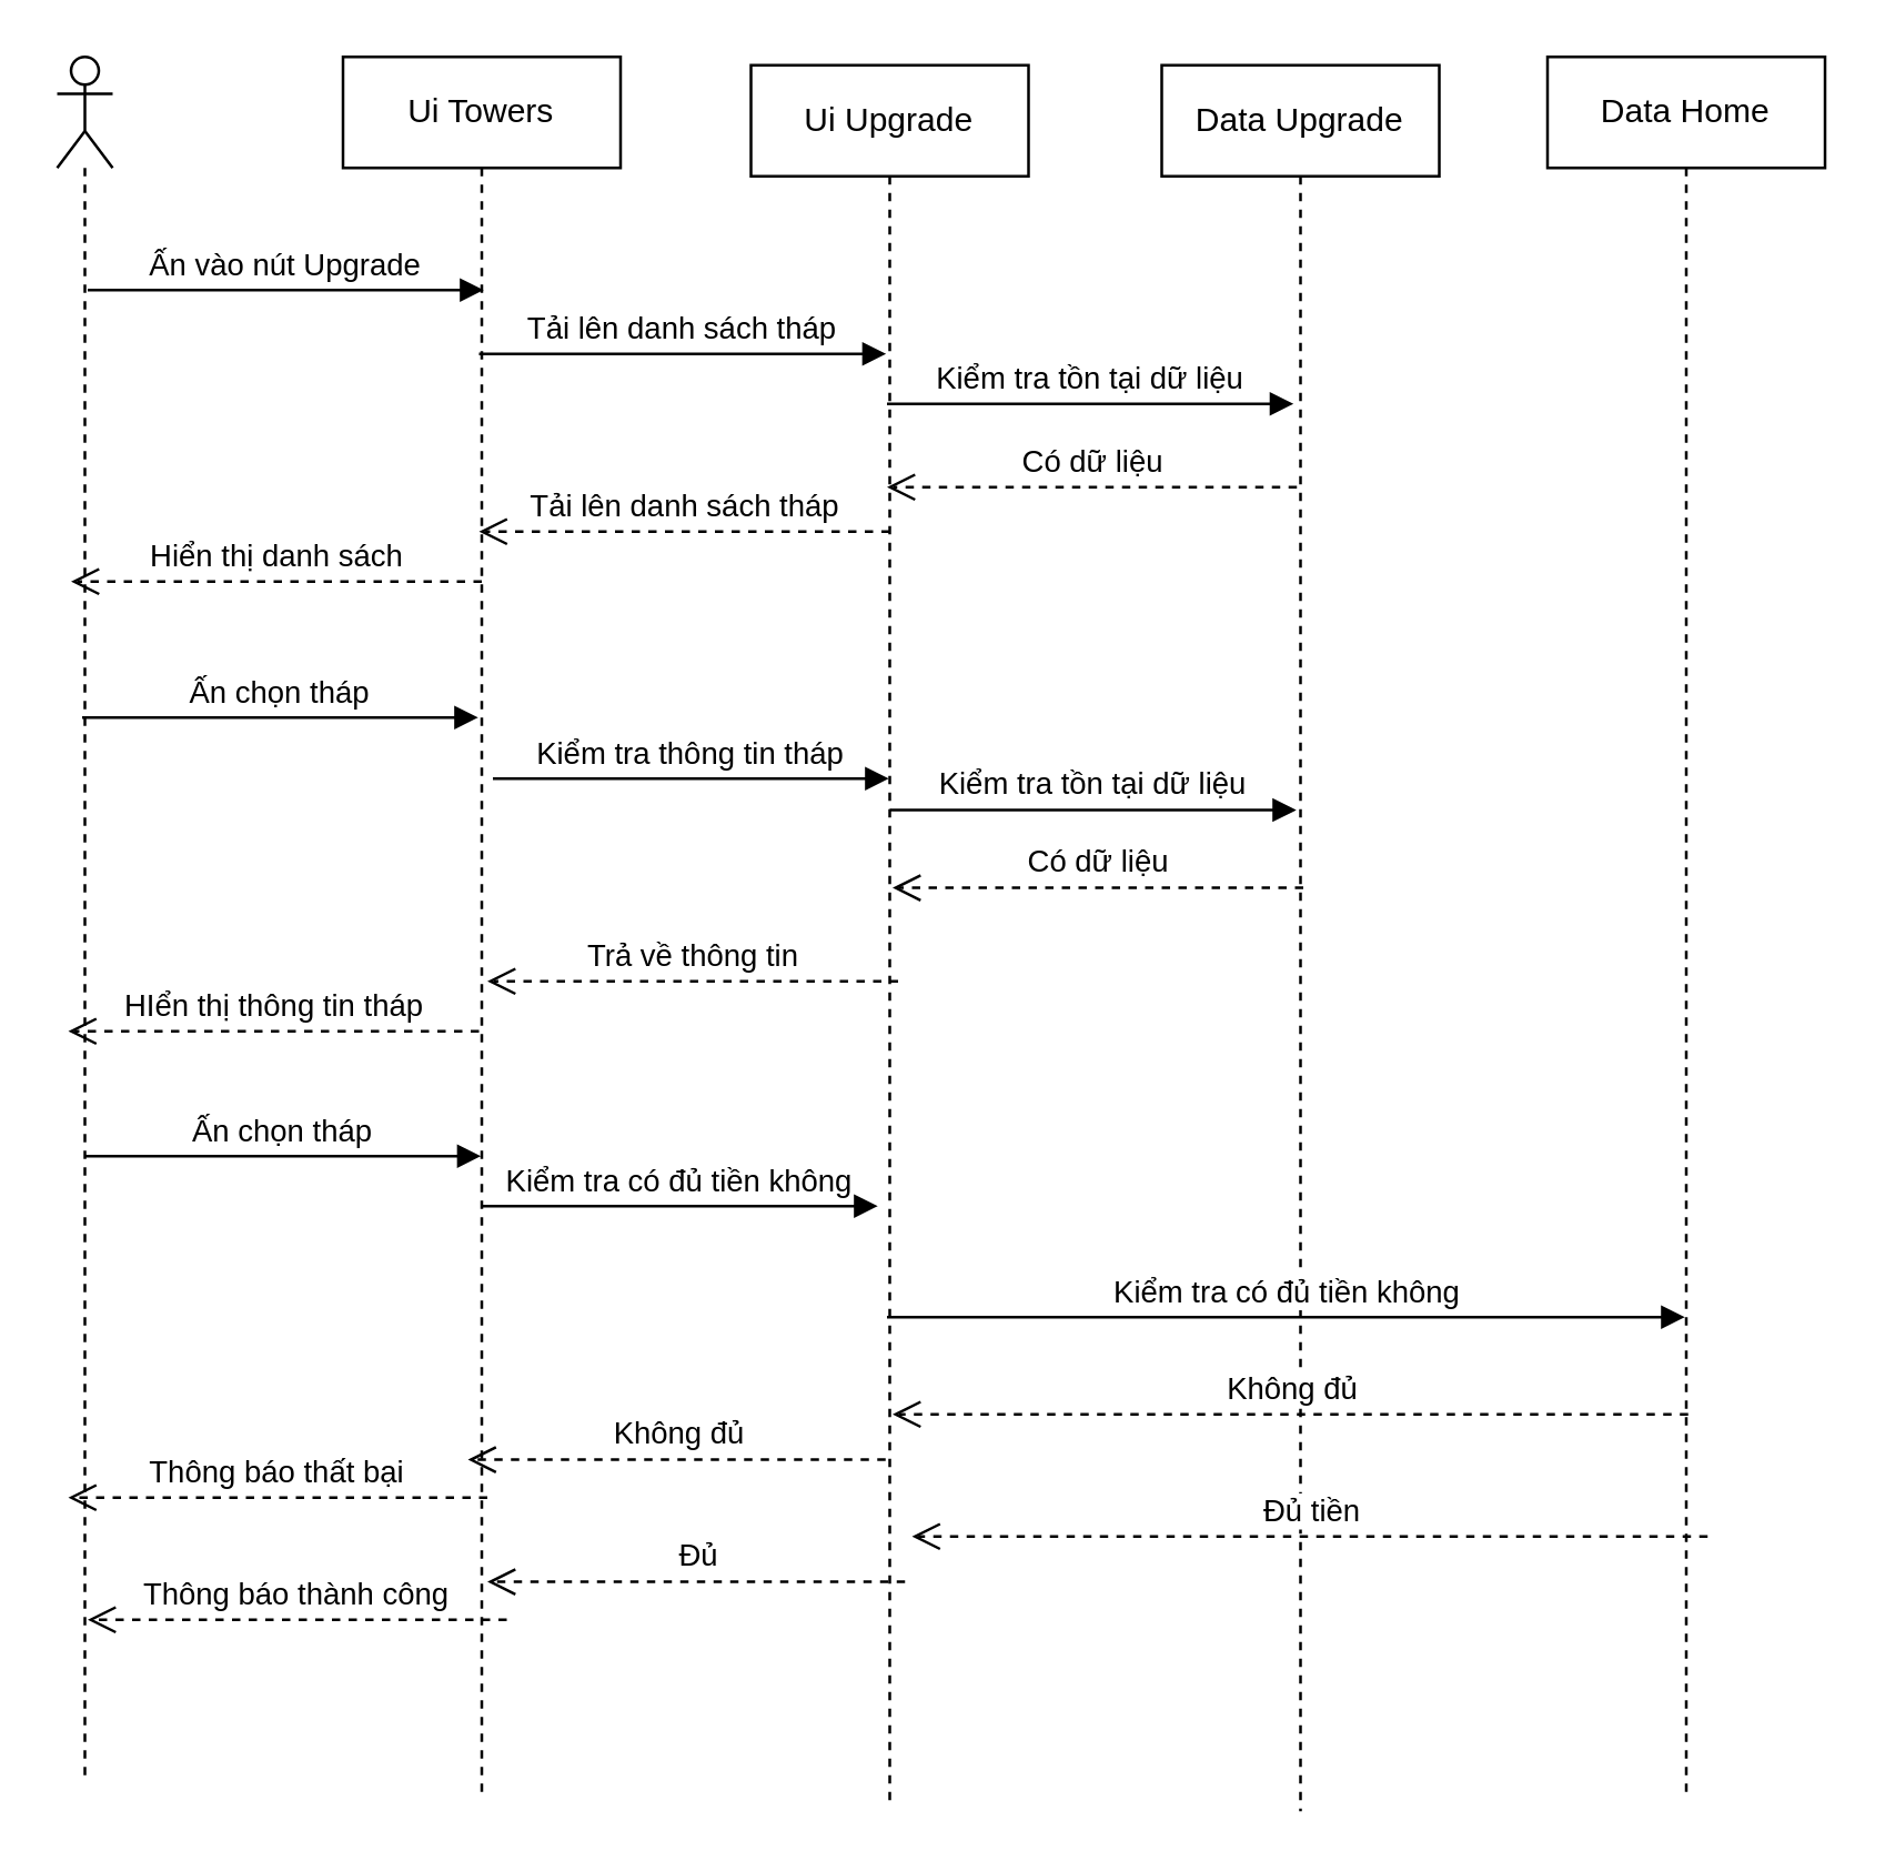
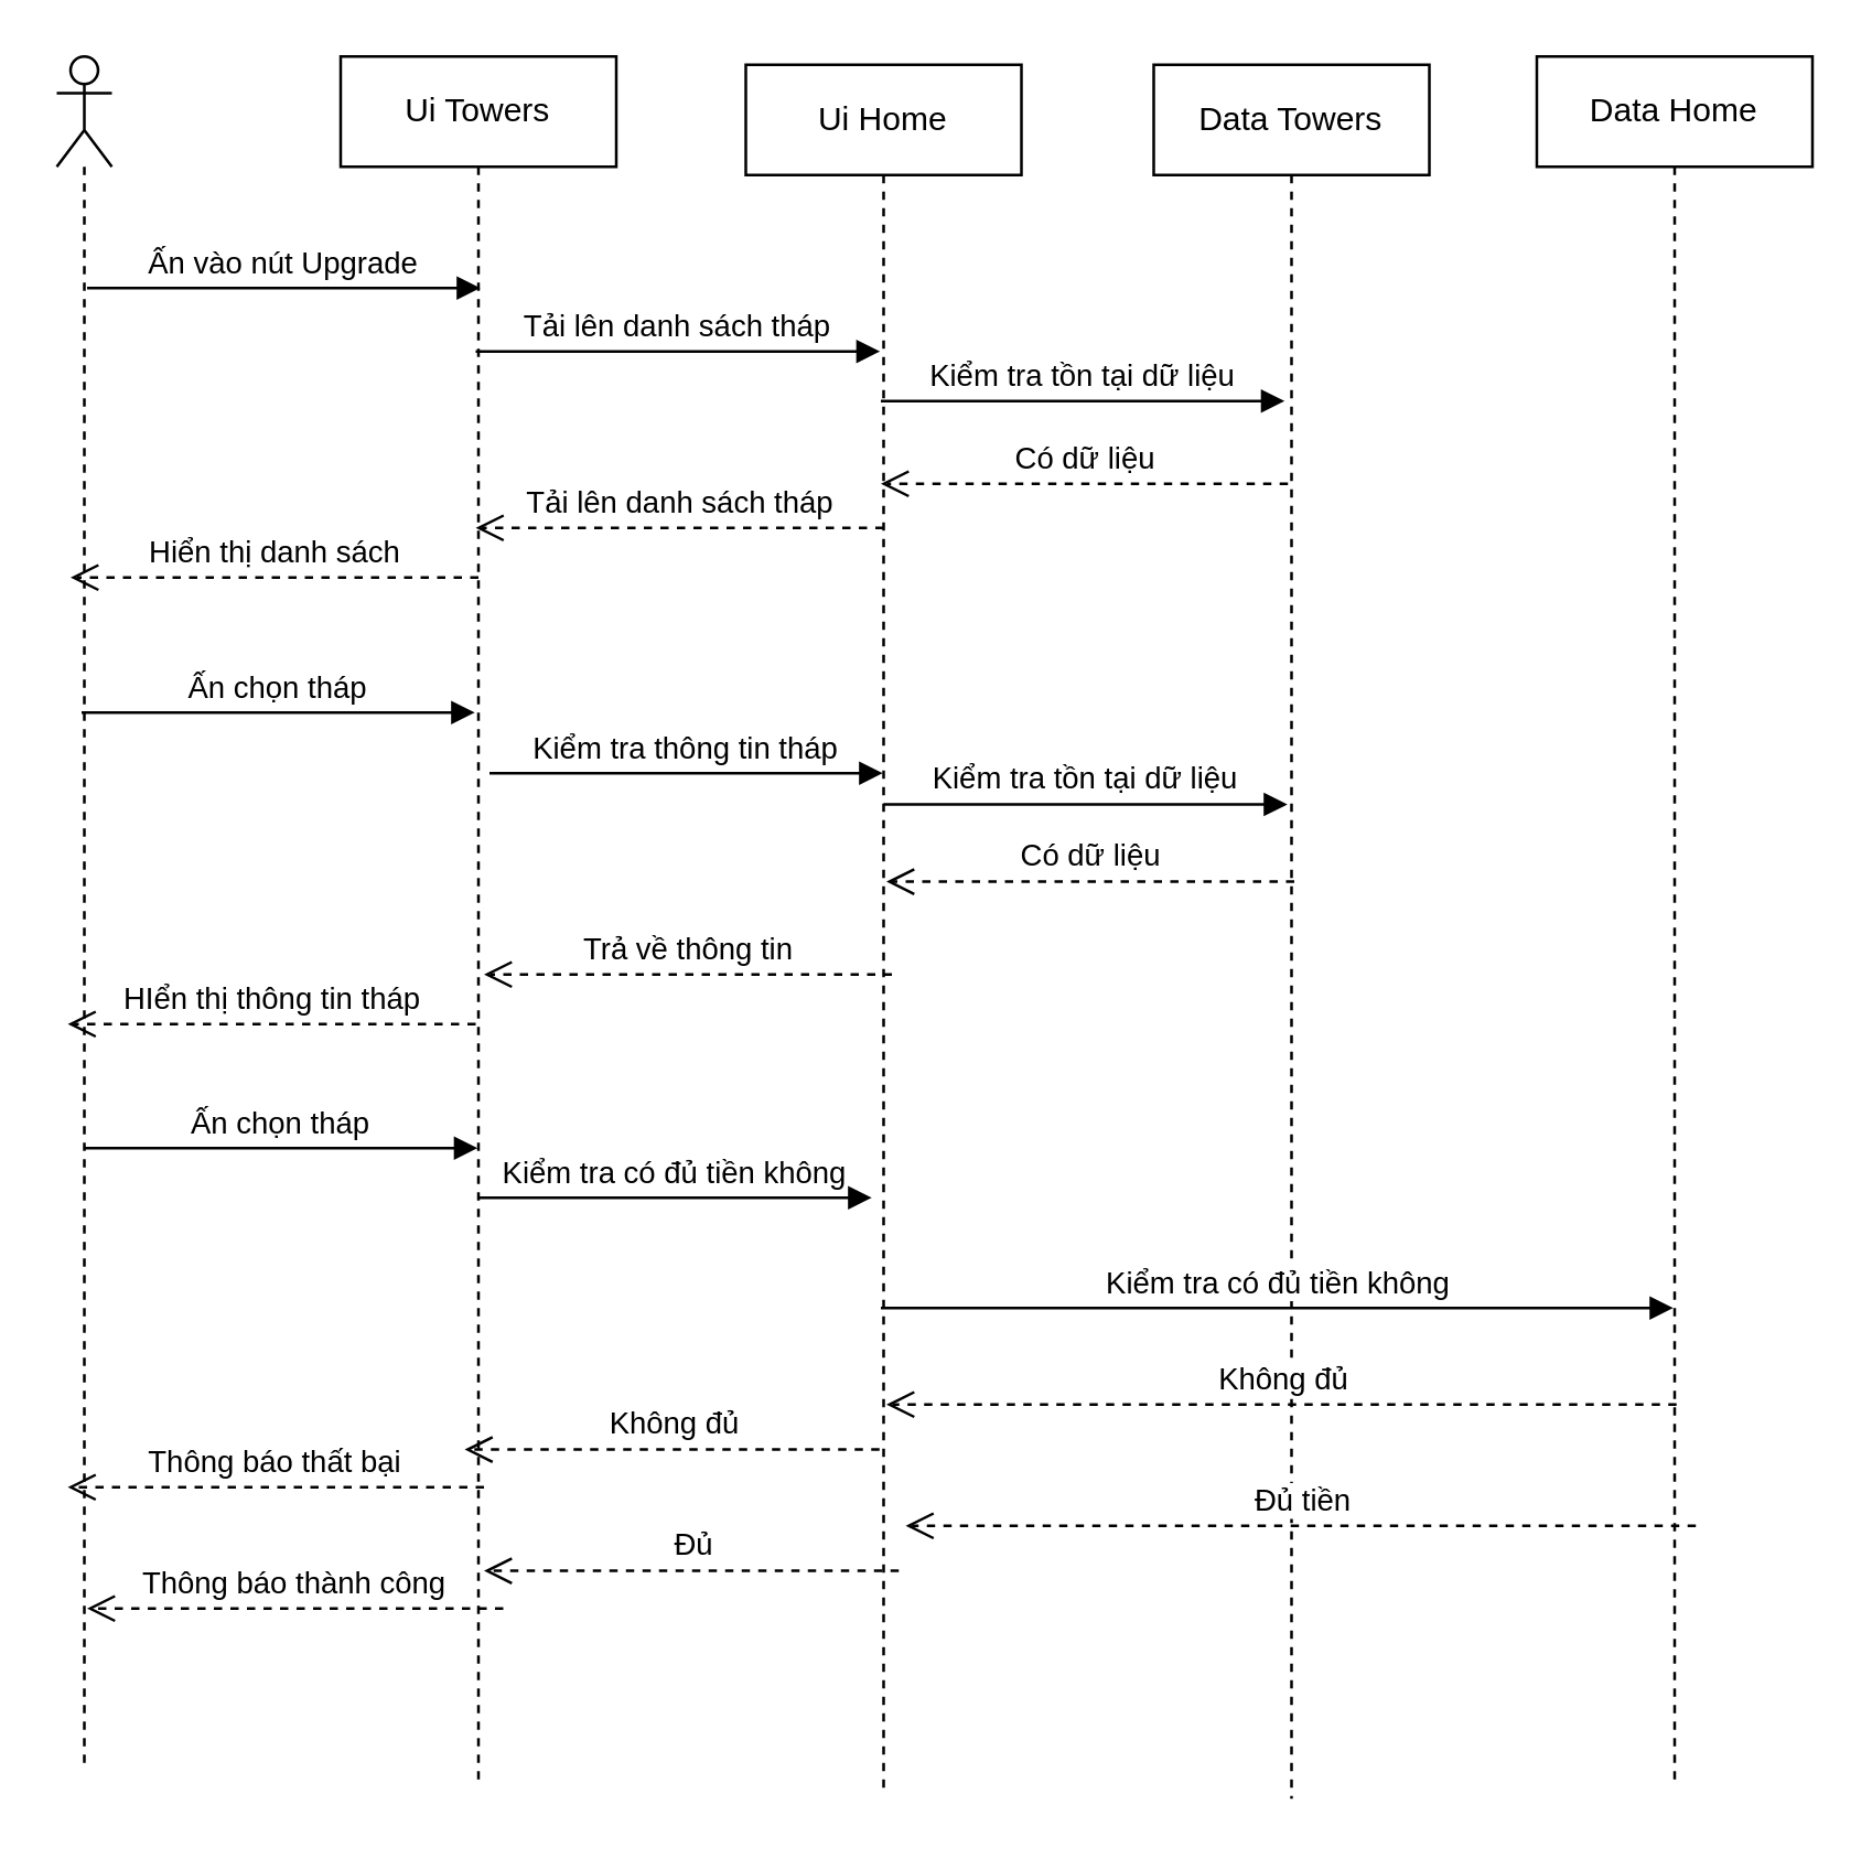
- <mxCell id="4" value="Ui Upgrade" style="shape=umlLifeline;perimeter=lifelinePerimeter;whiteSpace=wrap;html=1;container=1;dropTarget=0;collapsible=0;recursiveResize=0;outlineConnect=0;portConstraint=eastwest;newEdgeStyle={&quot;curved&quot;:0,&quot;rounded&quot;:0};" vertex="1" parent="1"><mxGeometry x="270" y="23" width="100" height="626" as="geometry" /></mxCell>
+ <mxCell id="4" value="Ui Home" style="shape=umlLifeline;perimeter=lifelinePerimeter;whiteSpace=wrap;html=1;container=1;dropTarget=0;collapsible=0;recursiveResize=0;outlineConnect=0;portConstraint=eastwest;newEdgeStyle={&quot;curved&quot;:0,&quot;rounded&quot;:0};" vertex="1" parent="1"><mxGeometry x="270" y="23" width="100" height="626" as="geometry" /></mxCell>
- <mxCell id="5" value="Data Upgrade" style="shape=umlLifeline;perimeter=lifelinePerimeter;whiteSpace=wrap;html=1;container=1;dropTarget=0;collapsible=0;recursiveResize=0;outlineConnect=0;portConstraint=eastwest;newEdgeStyle={&quot;curved&quot;:0,&quot;rounded&quot;:0};" vertex="1" parent="1"><mxGeometry x="418" y="23" width="100" height="629" as="geometry" /></mxCell>
+ <mxCell id="5" value="Data Towers" style="shape=umlLifeline;perimeter=lifelinePerimeter;whiteSpace=wrap;html=1;container=1;dropTarget=0;collapsible=0;recursiveResize=0;outlineConnect=0;portConstraint=eastwest;newEdgeStyle={&quot;curved&quot;:0,&quot;rounded&quot;:0};" vertex="1" parent="1"><mxGeometry x="418" y="23" width="100" height="629" as="geometry" /></mxCell>
